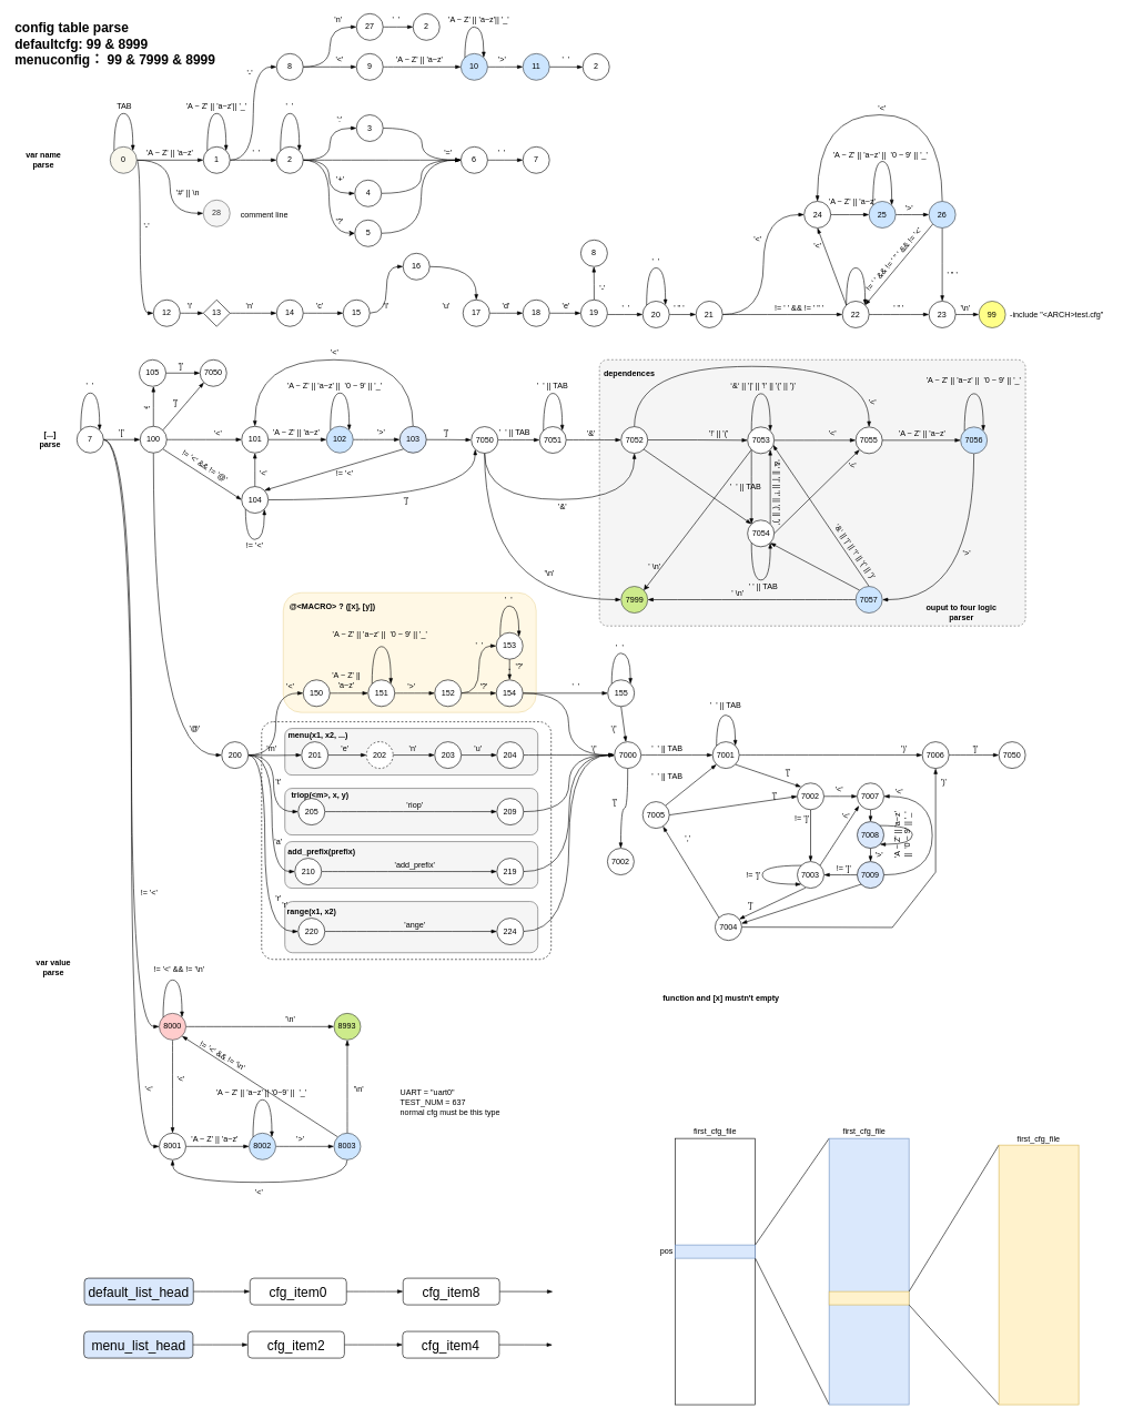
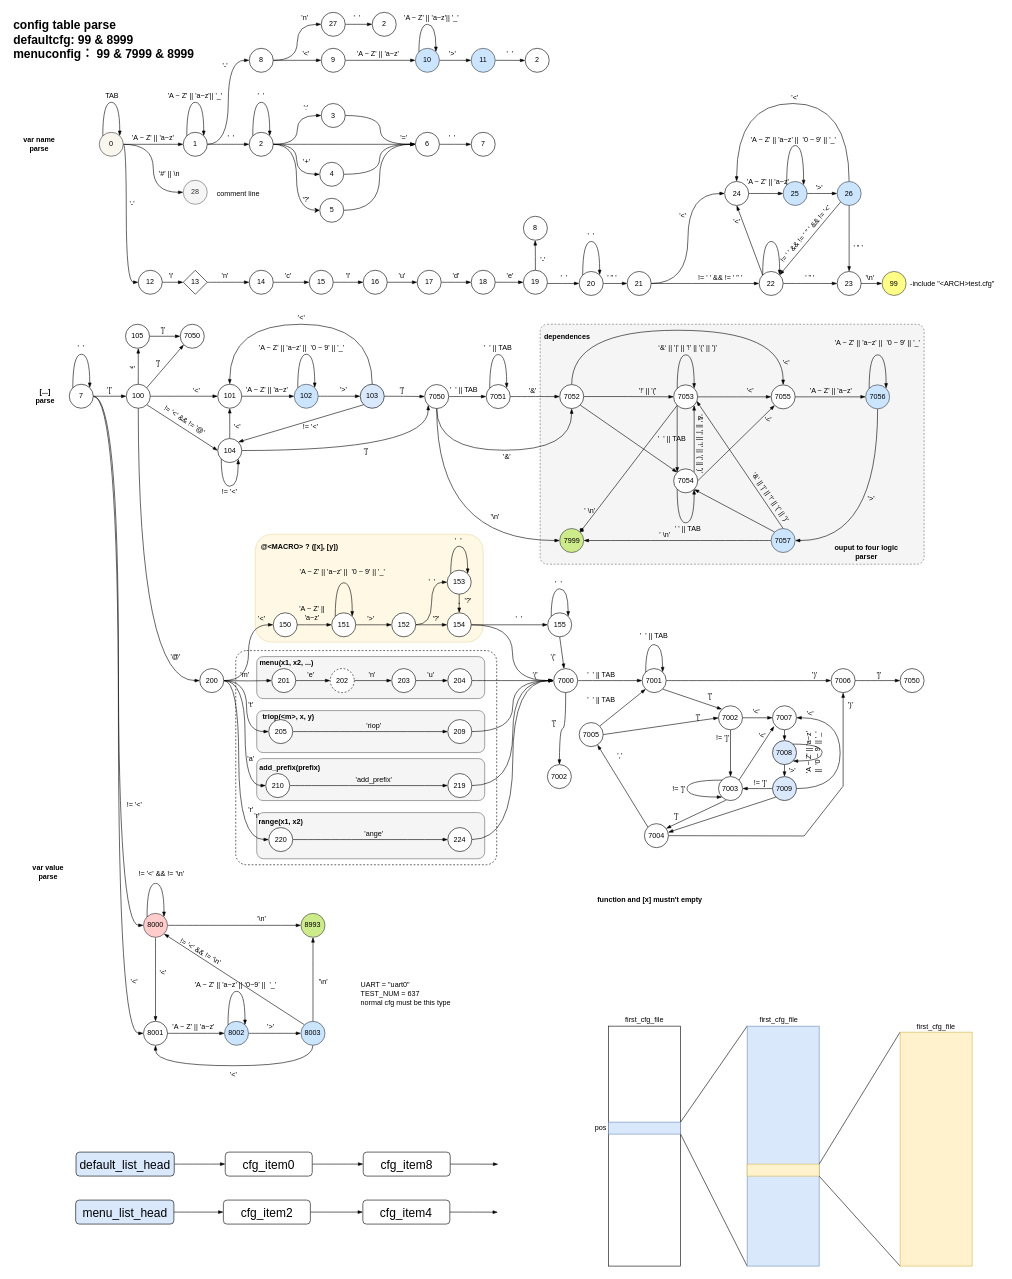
- <mxCell id="109" value="16" style="ellipse;whiteSpace=wrap;html=1;aspect=fixed;" parent="1" vertex="1"><mxGeometry x="605" y="380" width="40" height="40" as="geometry" /></mxCell>
+ <mxCell id="109" value="16" style="ellipse;whiteSpace=wrap;html=1;aspect=fixed;" parent="1" vertex="1"><mxGeometry x="605" y="450" width="40" height="40" as="geometry" /></mxCell>
- <mxCell id="182" style="rounded=0;orthogonalLoop=1;jettySize=auto;html=1;exitX=0;exitY=1;exitDx=0;exitDy=0;entryX=1;entryY=0;entryDx=0;entryDy=0;" parent="1" source="183" target="67" edge="1"><mxGeometry relative="1" as="geometry" /></mxCell>
+ <mxCell id="182" style="rounded=0;orthogonalLoop=1;jettySize=auto;html=1;exitX=0;exitY=1;exitDx=0;exitDy=0;entryX=1;entryY=0;entryDx=0;entryDy=0;endArrow=diamond;" parent="1" source="183" target="67" edge="1"><mxGeometry relative="1" as="geometry" /></mxCell>
